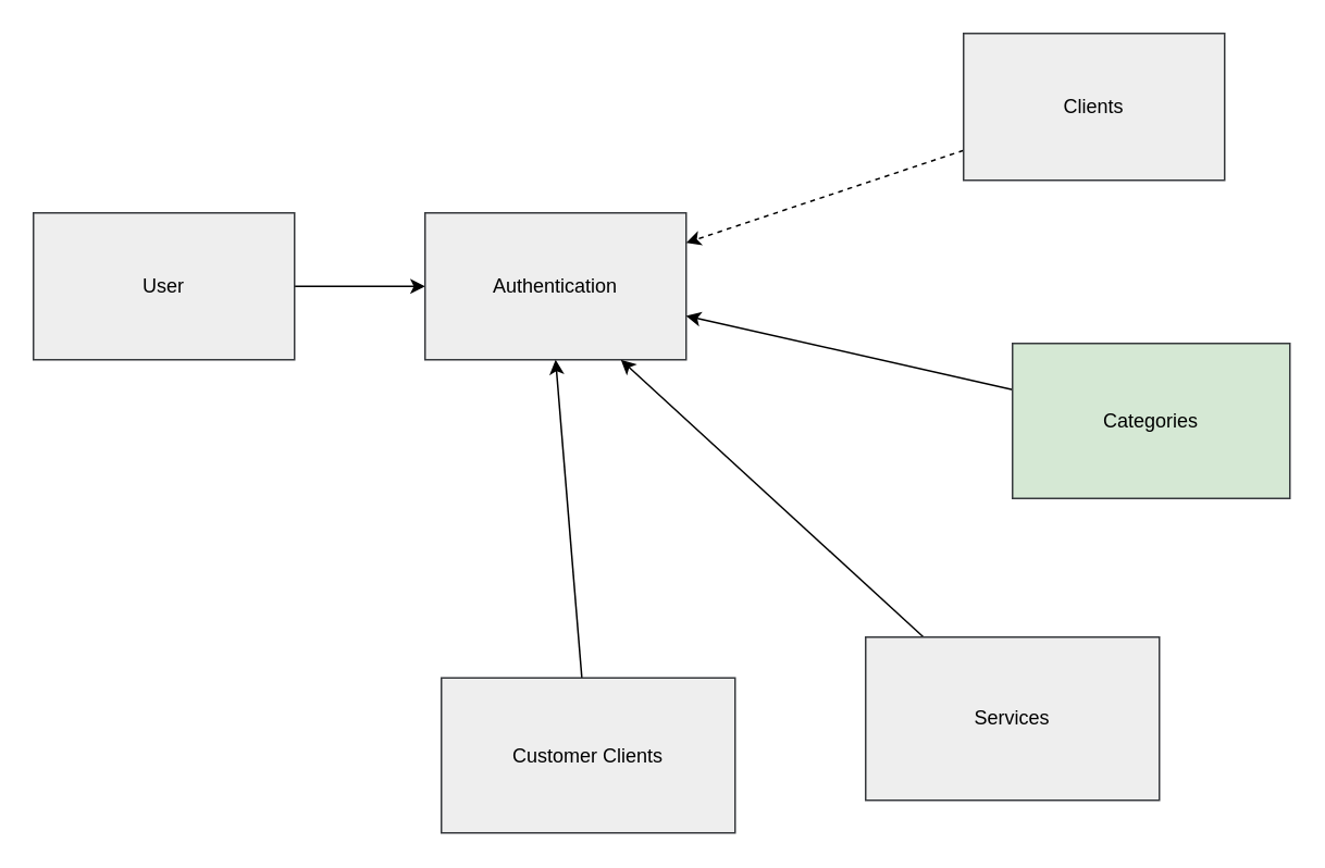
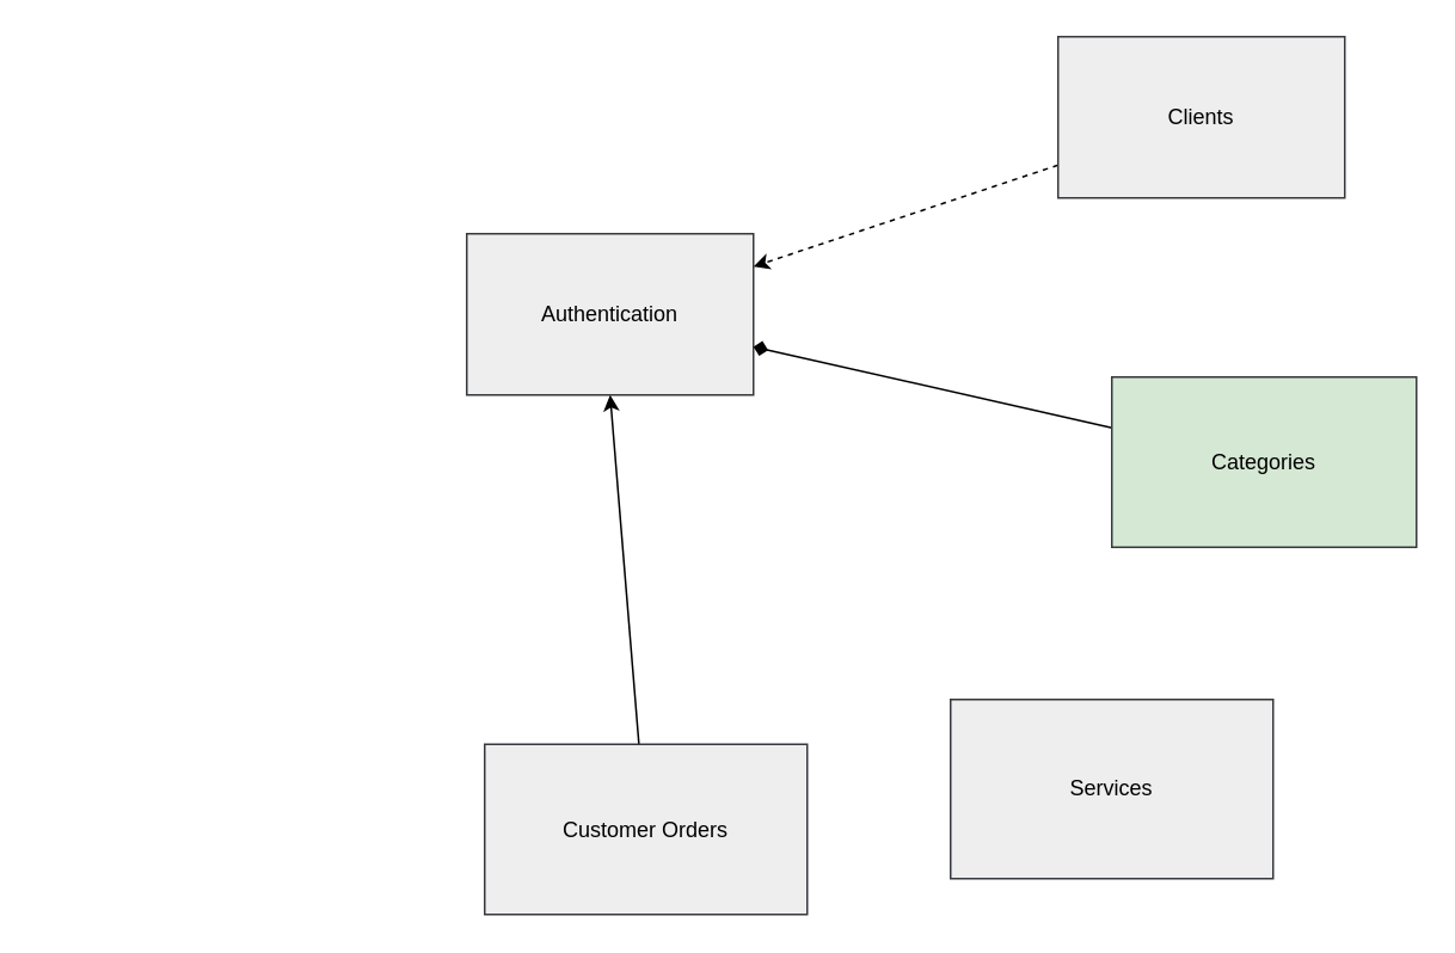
- <mxCell id="3" value="&lt;font color=&quot;#000000&quot;&gt;User&lt;br&gt;&lt;/font&gt;" style="rounded=0;whiteSpace=wrap;html=1;fillColor=#eeeeee;strokeColor=#36393d;" parent="1" vertex="1"><mxGeometry x="20" y="130" width="160" height="90" as="geometry" /></mxCell>
- <mxCell id="2" value="" style="edgeStyle=none;html=1;fontColor=#000000;" parent="1" source="3" target="4" edge="1"><mxGeometry relative="1" as="geometry" /></mxCell>
- <mxCell id="7" style="edgeStyle=none;html=1;fontColor=#000000;" edge="1" parent="1" source="8" target="4"><mxGeometry relative="1" as="geometry" /></mxCell>
+ <mxCell id="7" style="edgeStyle=none;html=1;fontColor=#000000;endArrow=diamond;" edge="1" parent="1" source="8" target="4"><mxGeometry relative="1" as="geometry" /></mxCell>
- <mxCell id="9" style="edgeStyle=none;html=1;entryX=0.75;entryY=1;entryDx=0;entryDy=0;fontColor=#000000;" edge="1" parent="1" source="10" target="4"><mxGeometry relative="1" as="geometry" /></mxCell>
- <mxCell id="12" value="&lt;font color=&quot;#000000&quot;&gt;Customer Clients&lt;/font&gt;" style="whiteSpace=wrap;html=1;fillColor=#eeeeee;strokeColor=#36393d;rounded=0;" vertex="1" parent="1"><mxGeometry x="270" y="415" width="180" height="95" as="geometry" /></mxCell>
+ <mxCell id="12" value="&lt;font color=&quot;#000000&quot;&gt;Customer Orders&lt;/font&gt;" style="whiteSpace=wrap;html=1;fillColor=#eeeeee;strokeColor=#36393d;rounded=0;" vertex="1" parent="1"><mxGeometry x="270" y="415" width="180" height="95" as="geometry" /></mxCell>
